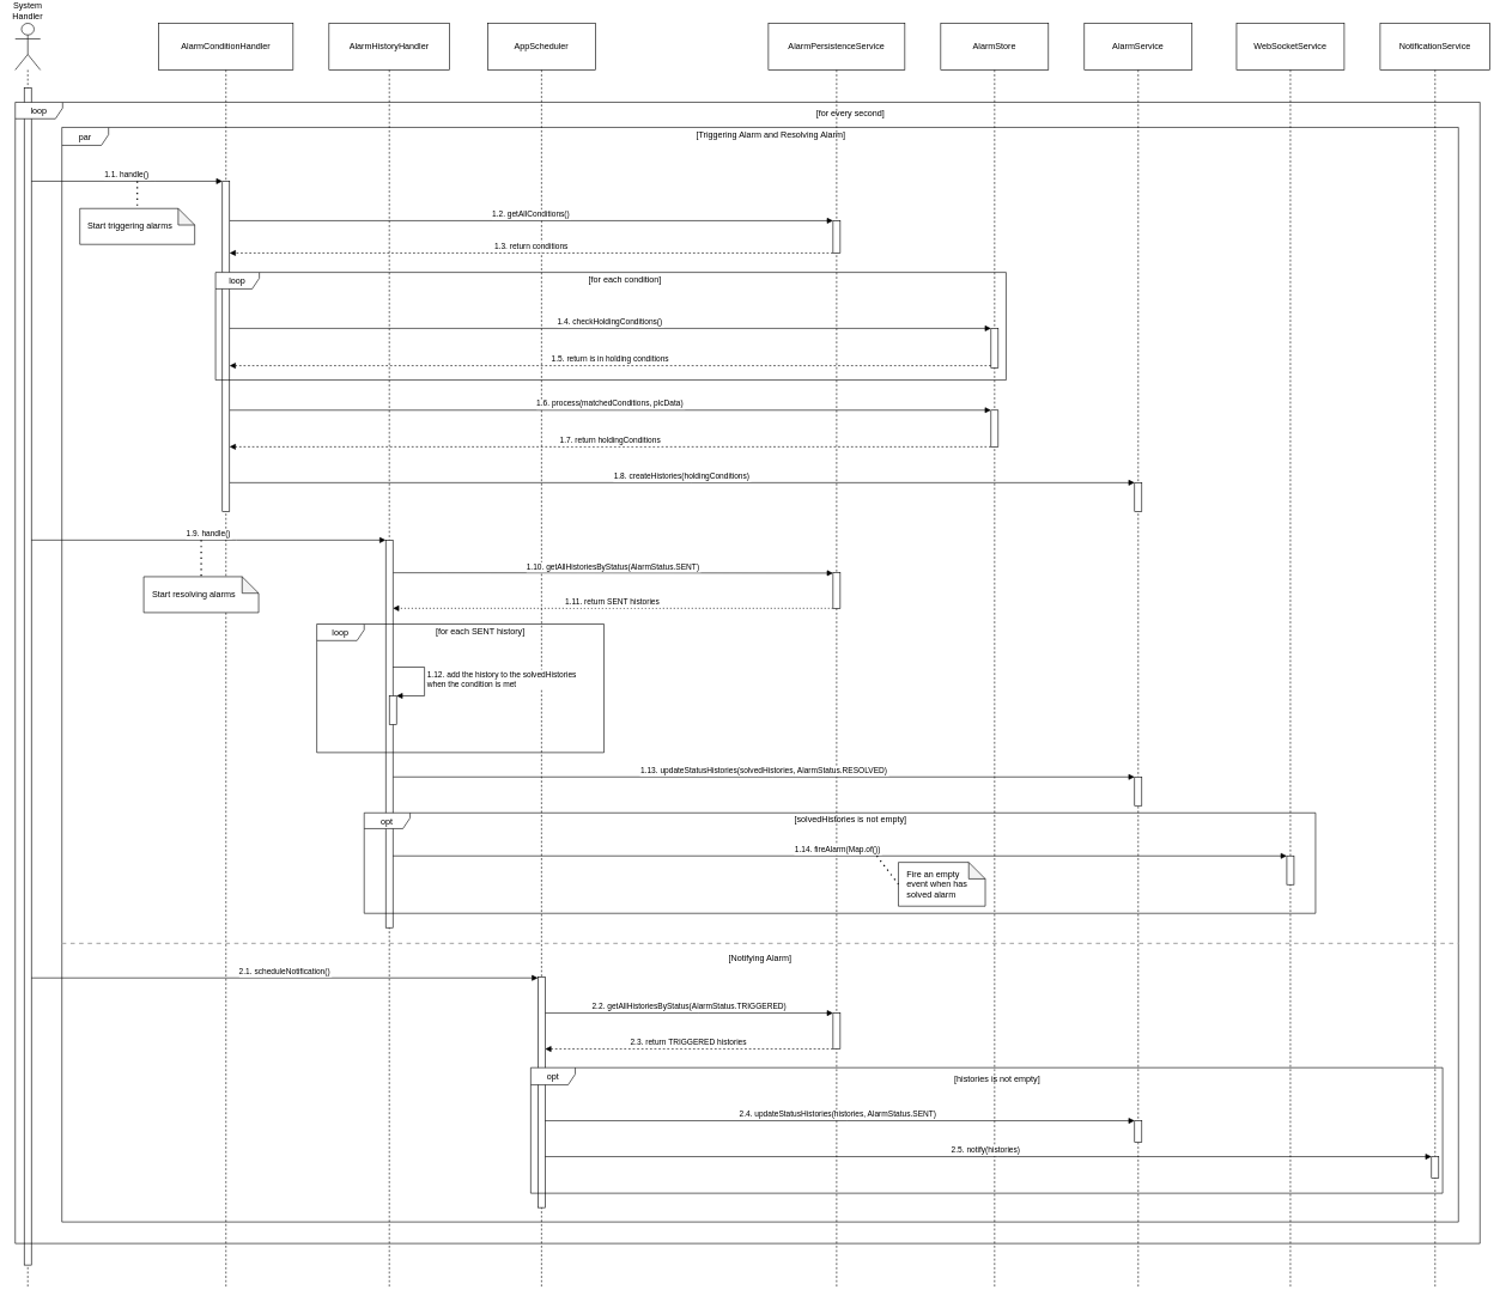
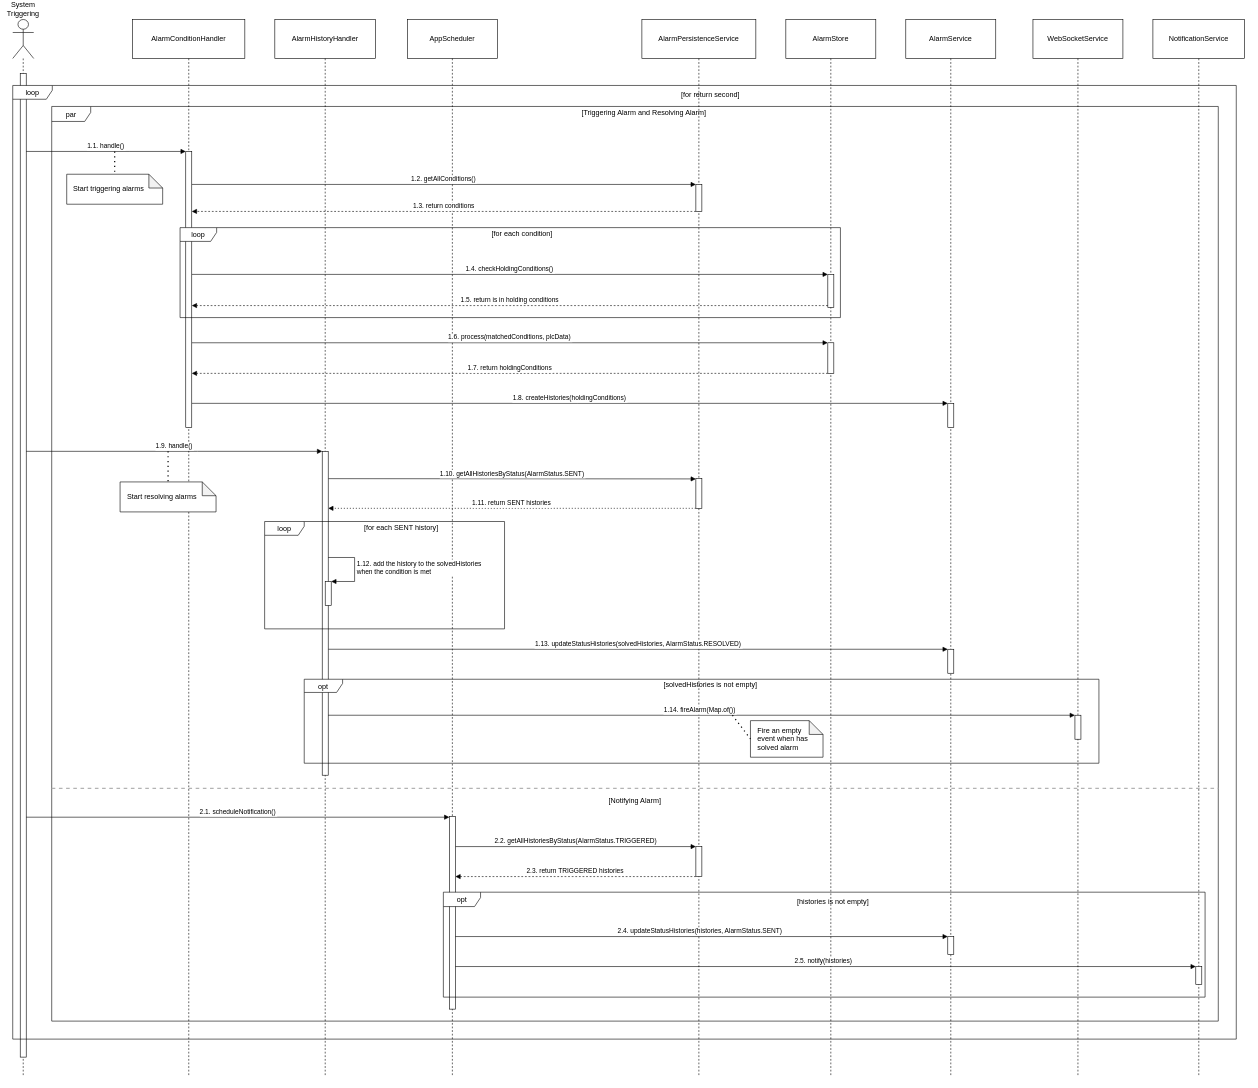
- <mxCell id="2" value="System Handler" style="shape=umlLifeline;perimeter=lifelinePerimeter;whiteSpace=wrap;container=1;dropTarget=0;collapsible=0;recursiveResize=0;outlineConnect=0;portConstraint=eastwest;newEdgeStyle={&quot;edgeStyle&quot;:&quot;elbowEdgeStyle&quot;,&quot;elbow&quot;:&quot;vertical&quot;,&quot;curved&quot;:0,&quot;rounded&quot;:0};participant=umlActor;verticalAlign=bottom;labelPosition=center;verticalLabelPosition=top;align=center;size=65;" parent="1" vertex="1"><mxGeometry x="20" y="20" width="35" height="1760" as="geometry" /></mxCell>
+ <mxCell id="2" value="System Triggering" style="shape=umlLifeline;perimeter=lifelinePerimeter;whiteSpace=wrap;container=1;dropTarget=0;collapsible=0;recursiveResize=0;outlineConnect=0;portConstraint=eastwest;newEdgeStyle={&quot;edgeStyle&quot;:&quot;elbowEdgeStyle&quot;,&quot;elbow&quot;:&quot;vertical&quot;,&quot;curved&quot;:0,&quot;rounded&quot;:0};participant=umlActor;verticalAlign=bottom;labelPosition=center;verticalLabelPosition=top;align=center;size=65;" parent="1" vertex="1"><mxGeometry x="20" y="20" width="35" height="1760" as="geometry" /></mxCell>
- <mxCell id="63" value="[for every second]" style="text;strokeColor=none;fillColor=none;align=center;verticalAlign=middle;whiteSpace=wrap;" parent="62" vertex="1"><mxGeometry x="287.328" width="1752.672" height="30" as="geometry" /></mxCell>
+ <mxCell id="63" value="[for return second]" style="text;strokeColor=none;fillColor=none;align=center;verticalAlign=middle;whiteSpace=wrap;" parent="62" vertex="1"><mxGeometry x="287.328" width="1752.672" height="30" as="geometry" /></mxCell>
